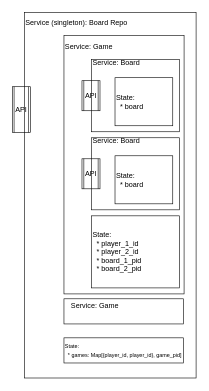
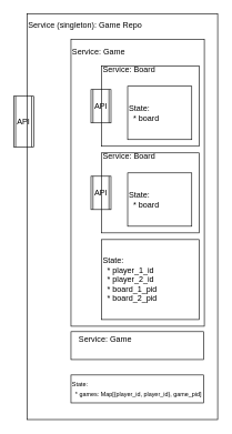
- <mxCell id="4" value="Service (singleton): Board Repo" style="text;html=1;strokeColor=none;fillColor=none;align=left;verticalAlign=middle;whiteSpace=wrap;rounded=0;" vertex="1" parent="2"><mxGeometry x="-26" y="-18.866" width="260" height="34.768" as="geometry" /></mxCell>
+ <mxCell id="4" value="Service (singleton): Game Repo" style="text;html=1;strokeColor=none;fillColor=none;align=left;verticalAlign=middle;whiteSpace=wrap;rounded=0;" vertex="1" parent="2"><mxGeometry x="-26" y="-18.866" width="260" height="34.768" as="geometry" /></mxCell>
